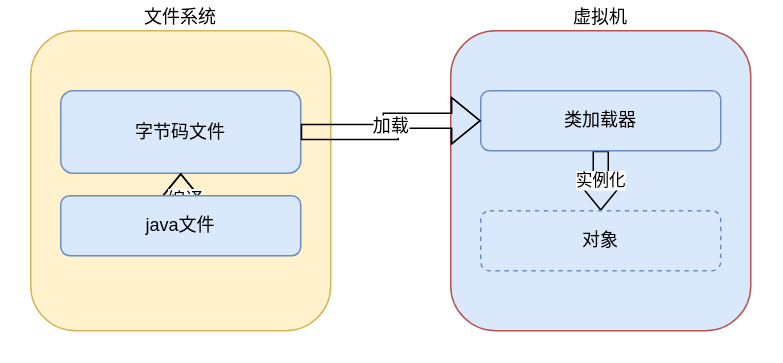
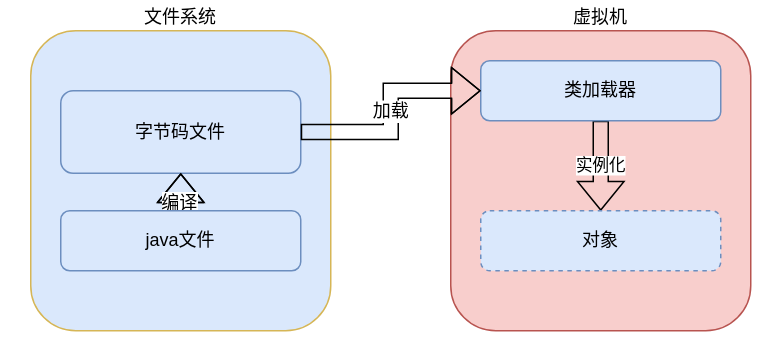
- <mxCell id="10" value="类加载器" style="rounded=1;whiteSpace=wrap;html=1;fillColor=#dae8fc;strokeColor=#6c8ebf;" vertex="1" parent="1"><mxGeometry x="320" y="60" width="160" height="40" as="geometry" /></mxCell>
+ <mxCell id="10" value="类加载器" style="rounded=1;whiteSpace=wrap;html=1;fillColor=#dae8fc;strokeColor=#6c8ebf;" vertex="1" parent="1"><mxGeometry x="320" y="40" width="160" height="40" as="geometry" /></mxCell>
- <mxCell id="2" value="文件系统" style="rounded=1;whiteSpace=wrap;html=1;labelPosition=center;verticalLabelPosition=top;align=center;verticalAlign=bottom;fillColor=#fff2cc;strokeColor=#d6b656;" vertex="1" parent="1"><mxGeometry x="20" y="20" width="200" height="200" as="geometry" /></mxCell>
+ <mxCell id="2" value="文件系统" style="rounded=1;whiteSpace=wrap;html=1;labelPosition=center;verticalLabelPosition=top;align=center;verticalAlign=bottom;fillColor=#dae8fc;strokeColor=#d6b656;" vertex="1" parent="1"><mxGeometry x="20" y="20" width="200" height="200" as="geometry" /></mxCell>
- <mxCell id="8" value="虚拟机" style="rounded=1;whiteSpace=wrap;html=1;labelPosition=center;verticalLabelPosition=top;align=center;verticalAlign=bottom;fillColor=#dae8fc;strokeColor=#b85450;" vertex="1" parent="1"><mxGeometry x="300" y="20" width="200" height="200" as="geometry" /></mxCell>
+ <mxCell id="8" value="虚拟机" style="rounded=1;whiteSpace=wrap;html=1;labelPosition=center;verticalLabelPosition=top;align=center;verticalAlign=bottom;fillColor=#f8cecc;strokeColor=#b85450;" vertex="1" parent="1"><mxGeometry x="300" y="20" width="200" height="200" as="geometry" /></mxCell>
- <mxCell id="6" value="java文件" style="rounded=1;whiteSpace=wrap;html=1;fillColor=#dae8fc;strokeColor=#6c8ebf;" vertex="1" parent="1"><mxGeometry x="40" y="130" width="160" height="40" as="geometry" /></mxCell>
+ <mxCell id="6" value="java文件" style="rounded=1;whiteSpace=wrap;html=1;fillColor=#dae8fc;strokeColor=#6c8ebf;" vertex="1" parent="1"><mxGeometry x="40" y="140" width="160" height="40" as="geometry" /></mxCell>
